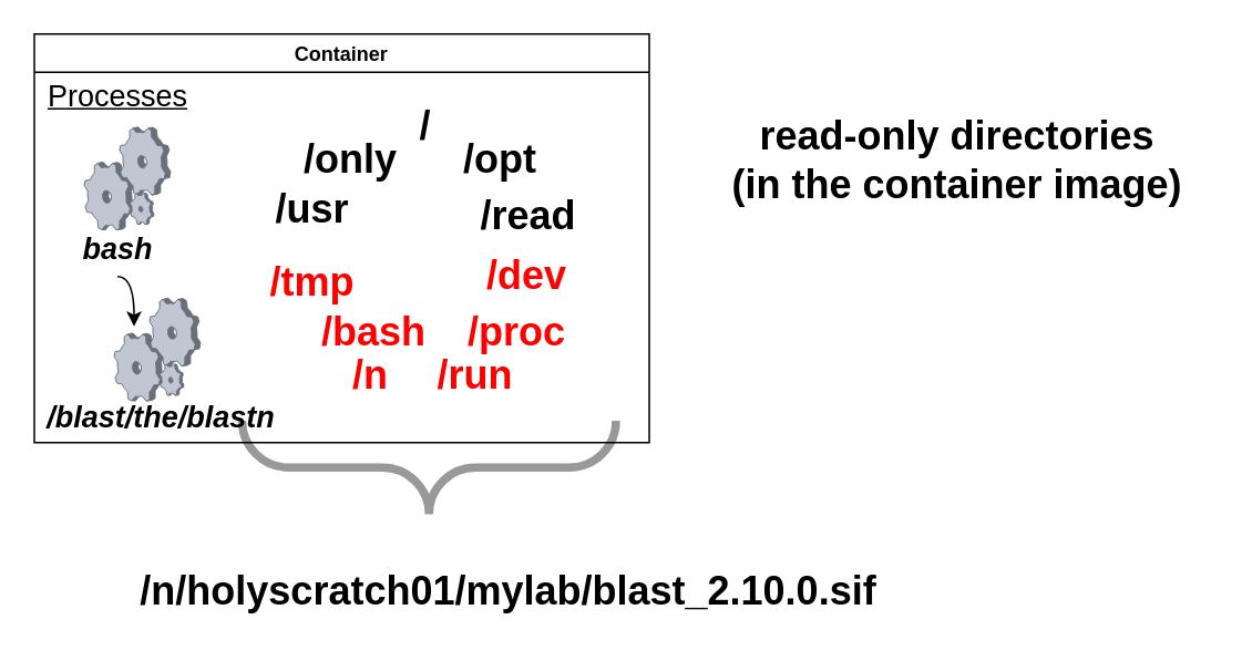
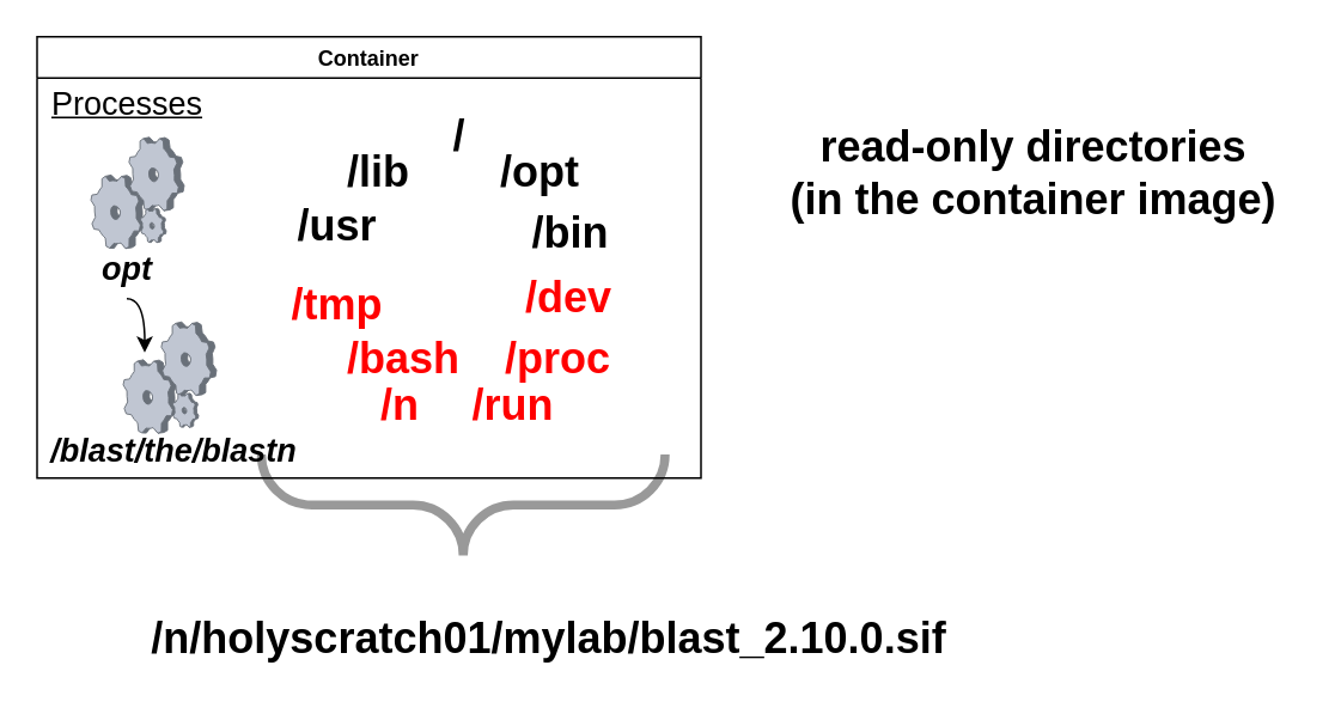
- <mxCell id="7" value="/only" style="text;strokeColor=none;fillColor=none;html=1;fontSize=24;fontStyle=1;verticalAlign=middle;align=center;" parent="1" vertex="1"><mxGeometry x="160" y="76" width="100" height="40" as="geometry" /></mxCell>
+ <mxCell id="7" value="/lib" style="text;strokeColor=none;fillColor=none;html=1;fontSize=24;fontStyle=1;verticalAlign=middle;align=center;" parent="1" vertex="1"><mxGeometry x="160" y="76" width="100" height="40" as="geometry" /></mxCell>
- <mxCell id="5" value="/read" style="text;strokeColor=none;fillColor=none;html=1;fontSize=24;fontStyle=1;verticalAlign=middle;align=center;" parent="1" vertex="1"><mxGeometry x="267" y="110" width="100" height="40" as="geometry" /></mxCell>
+ <mxCell id="5" value="/bin" style="text;strokeColor=none;fillColor=none;html=1;fontSize=24;fontStyle=1;verticalAlign=middle;align=center;" parent="1" vertex="1"><mxGeometry x="267" y="110" width="100" height="40" as="geometry" /></mxCell>
- <mxCell id="20" value="&lt;i&gt;&lt;font style=&quot;font-size: 18px&quot;&gt;bash&lt;/font&gt;&lt;/i&gt;" style="text;strokeColor=none;fillColor=none;html=1;fontSize=24;fontStyle=1;verticalAlign=middle;align=center;" vertex="1" parent="17"><mxGeometry x="20" y="110" width="60" height="36" as="geometry" /></mxCell>
+ <mxCell id="20" value="&lt;i&gt;&lt;font style=&quot;font-size: 18px&quot;&gt;opt&lt;/font&gt;&lt;/i&gt;" style="text;strokeColor=none;fillColor=none;html=1;fontSize=24;fontStyle=1;verticalAlign=middle;align=center;" vertex="1" parent="17"><mxGeometry x="20" y="110" width="60" height="36" as="geometry" /></mxCell>
